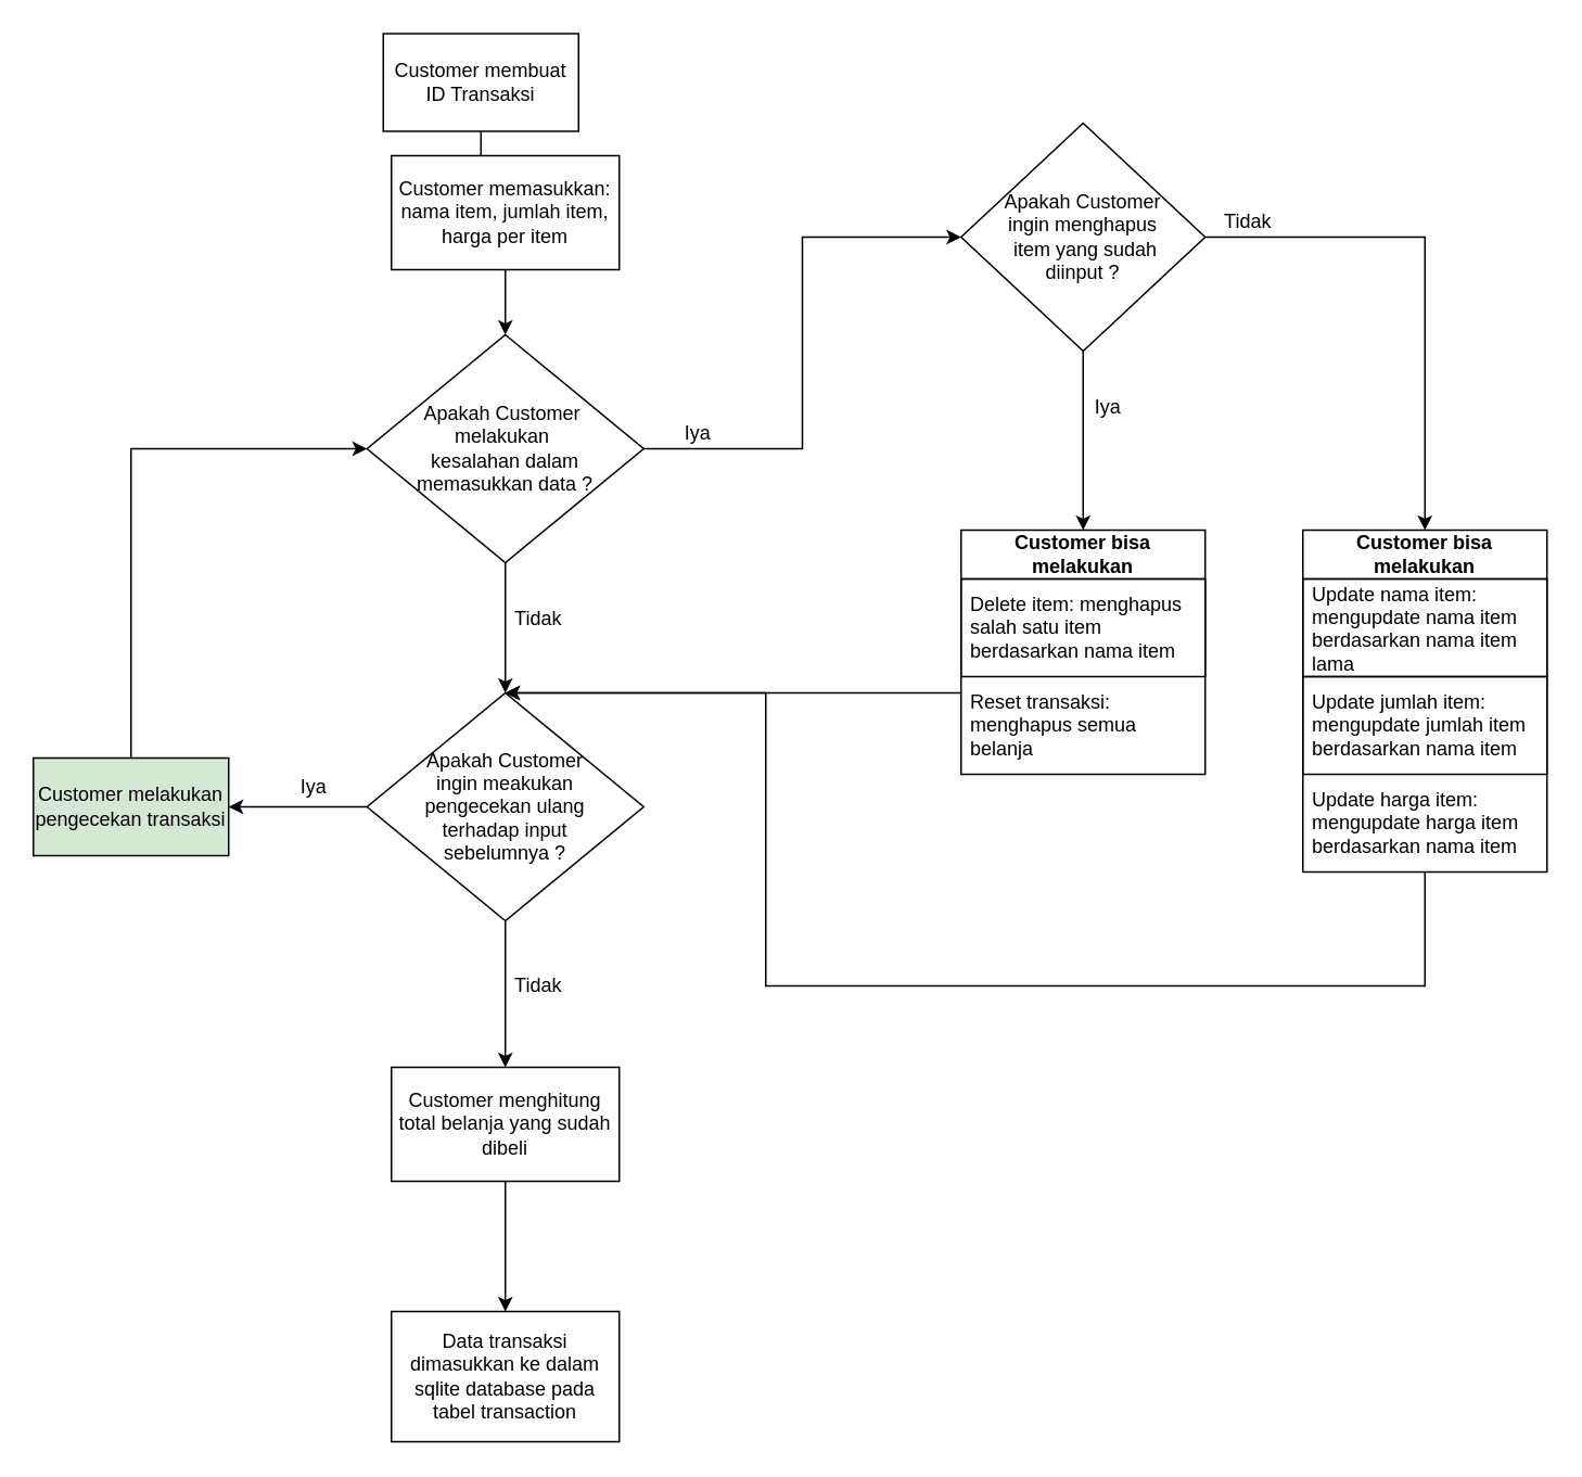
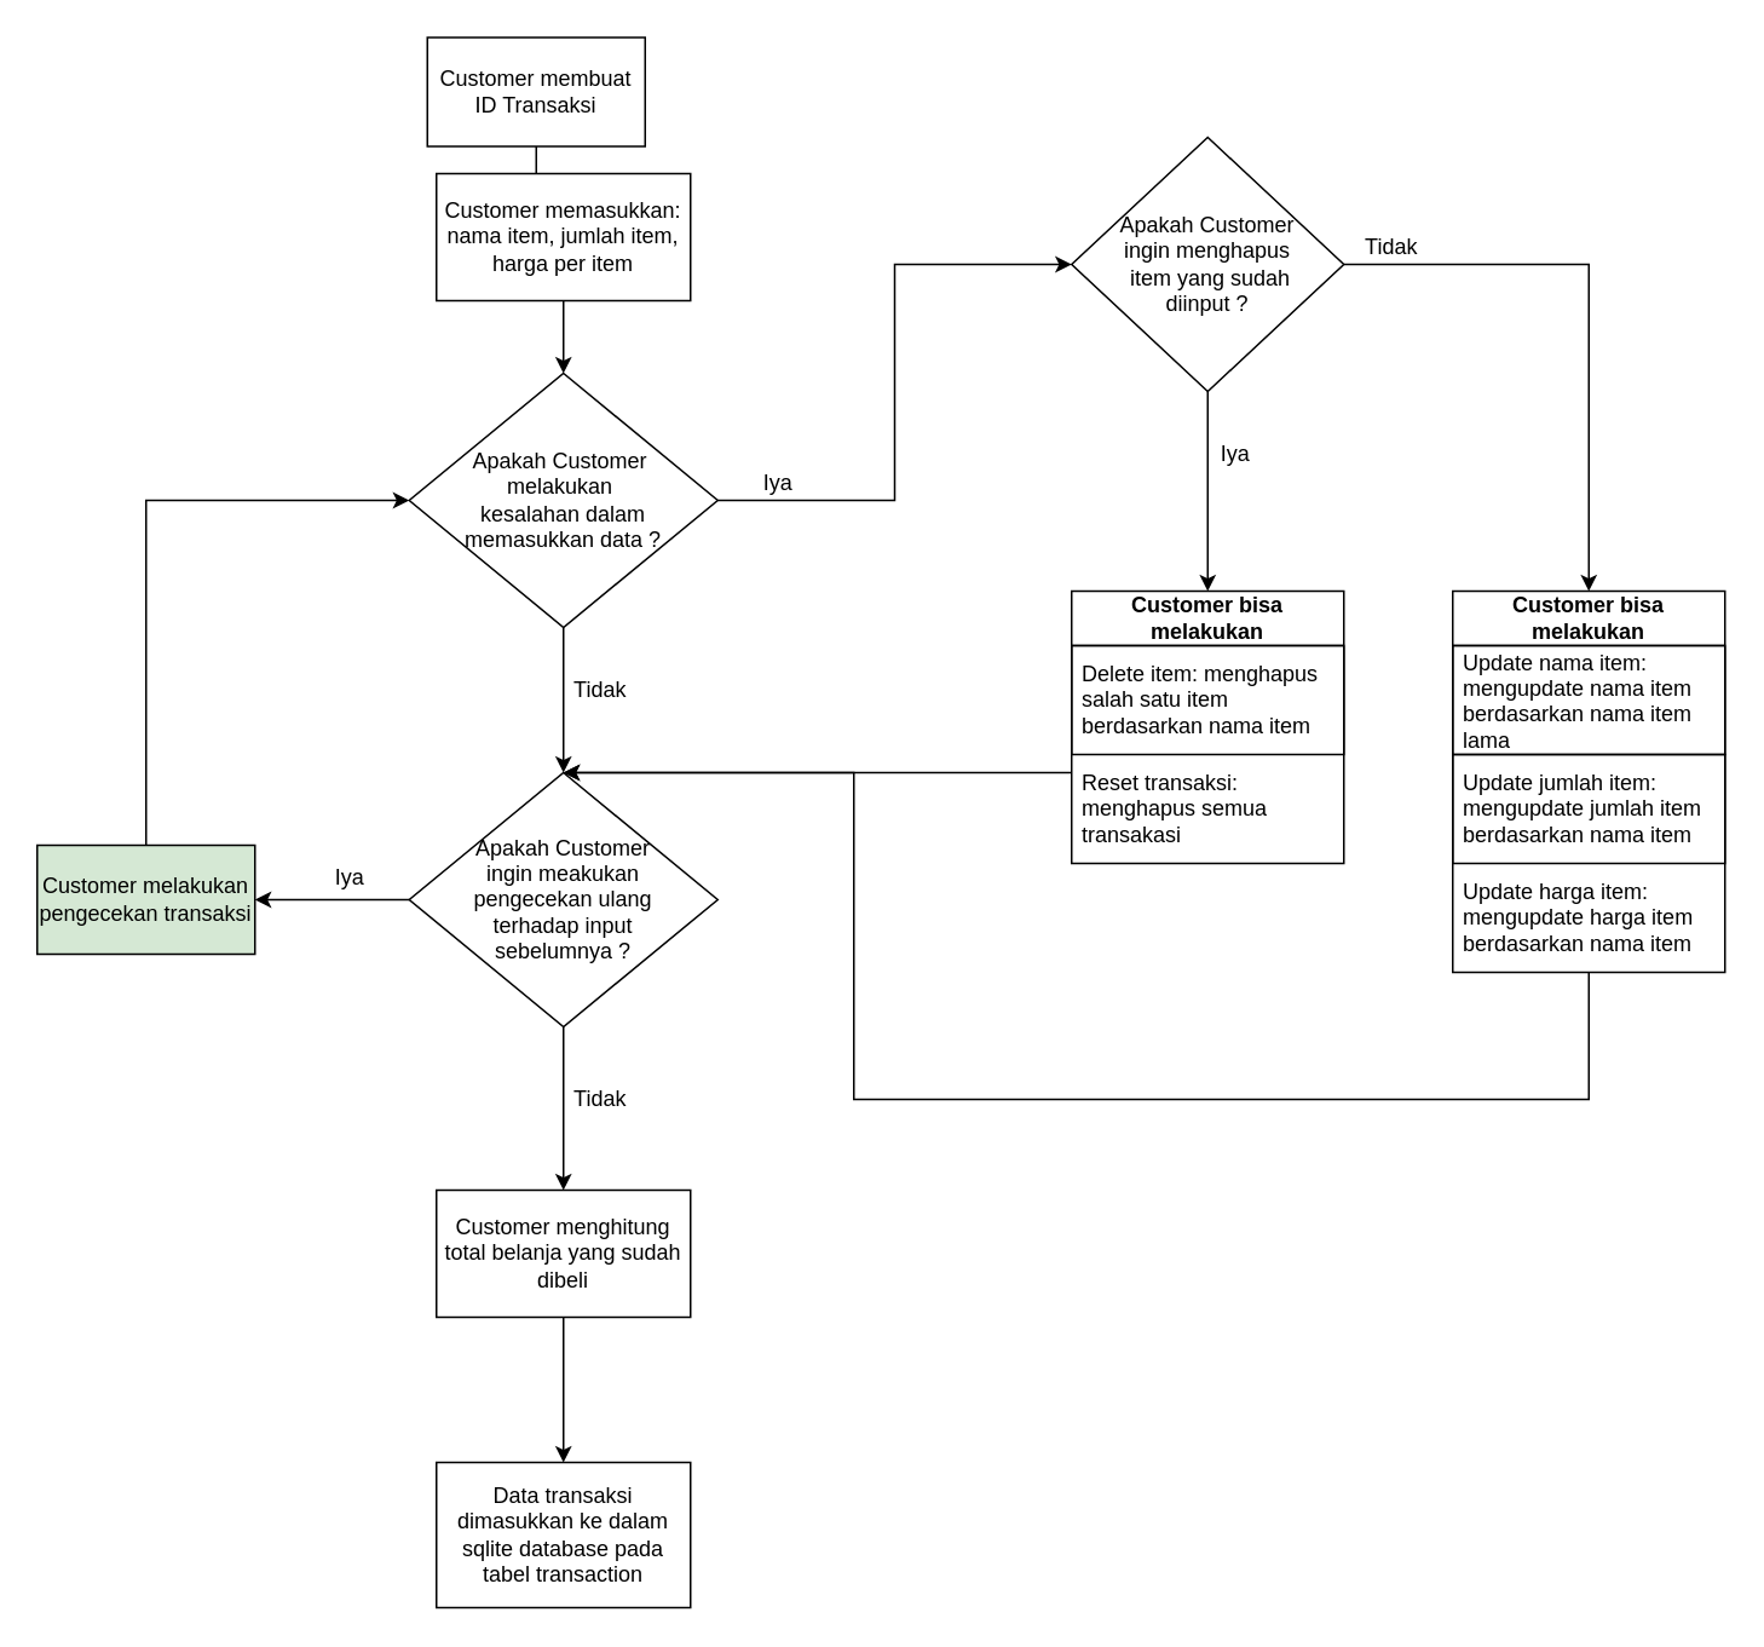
- <mxCell id="20" value="Reset transaksi: menghapus semua belanja" style="text;strokeColor=none;fillColor=none;align=left;verticalAlign=middle;spacingLeft=4;spacingRight=4;overflow=hidden;points=[[0,0.5],[1,0.5]];portConstraint=eastwest;rotatable=0;whiteSpace=wrap;html=1;" vertex="1" parent="18"><mxGeometry y="90" width="150" height="60" as="geometry" /></mxCell>
+ <mxCell id="20" value="Reset transaksi: menghapus semua transakasi" style="text;strokeColor=none;fillColor=none;align=left;verticalAlign=middle;spacingLeft=4;spacingRight=4;overflow=hidden;points=[[0,0.5],[1,0.5]];portConstraint=eastwest;rotatable=0;whiteSpace=wrap;html=1;" vertex="1" parent="18"><mxGeometry y="90" width="150" height="60" as="geometry" /></mxCell>
